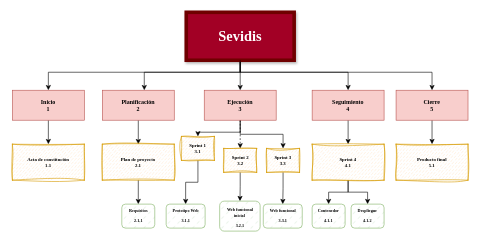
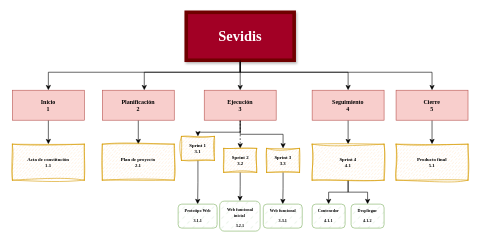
- <mxCell id="13" style="edgeStyle=orthogonalEdgeStyle;rounded=0;orthogonalLoop=1;jettySize=auto;html=1;" edge="1" parent="1" source="14" target="32"><mxGeometry relative="1" as="geometry" /></mxCell>
- <mxCell id="32" value="&lt;h6 style=&quot;line-height: 0%; font-size: 7px;&quot;&gt;&lt;font face=&quot;Verdana&quot; style=&quot;font-size: 7px;&quot;&gt;Requisitos&lt;/font&gt;&lt;/h6&gt;&lt;h6 style=&quot;line-height: 0%; font-size: 7px;&quot;&gt;&lt;font face=&quot;Verdana&quot; style=&quot;font-size: 7px;&quot;&gt;2.1.1&lt;/font&gt;&lt;/h6&gt;" style="rounded=1;whiteSpace=wrap;html=1;fillStyle=dashed;glass=0;fillColor=#d5e8d4;strokeColor=#82b366;shadow=0;fontSize=7;" vertex="1" parent="1"><mxGeometry x="202.5" y="340" width="55" height="40" as="geometry" /></mxCell>
- <mxCell id="34" value="&lt;h6 style=&quot;line-height: 0%; font-size: 7px;&quot;&gt;&lt;font face=&quot;Verdana&quot;&gt;Prototipo Web&lt;/font&gt;&lt;/h6&gt;&lt;h6 style=&quot;line-height: 0%; font-size: 7px;&quot;&gt;&lt;font face=&quot;Verdana&quot; style=&quot;font-size: 7px;&quot;&gt;3.1.1&lt;/font&gt;&lt;/h6&gt;" style="rounded=1;whiteSpace=wrap;html=1;fillStyle=dashed;glass=0;fillColor=#d5e8d4;strokeColor=#82b366;shadow=0;fontSize=7;" vertex="1" parent="1"><mxGeometry x="276.5" y="340" width="65" height="40" as="geometry" /></mxCell>
+ <mxCell id="34" value="&lt;h6 style=&quot;line-height: 0%; font-size: 7px;&quot;&gt;&lt;font face=&quot;Verdana&quot;&gt;Prototipo Web&lt;/font&gt;&lt;/h6&gt;&lt;h6 style=&quot;line-height: 0%; font-size: 7px;&quot;&gt;&lt;font face=&quot;Verdana&quot; style=&quot;font-size: 7px;&quot;&gt;3.1.1&lt;/font&gt;&lt;/h6&gt;" style="rounded=1;whiteSpace=wrap;html=1;fillStyle=dashed;glass=0;fillColor=#d5e8d4;strokeColor=#82b366;shadow=0;fontSize=7;" vertex="1" parent="1"><mxGeometry x="296.5" y="340" width="65" height="40" as="geometry" /></mxCell>
